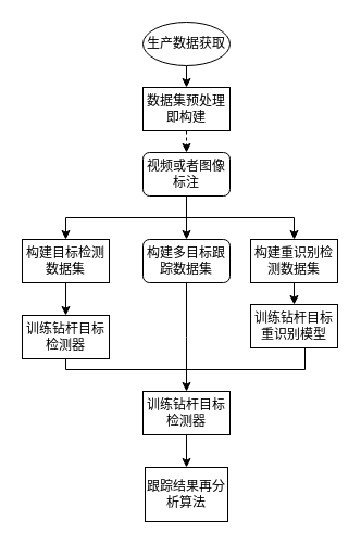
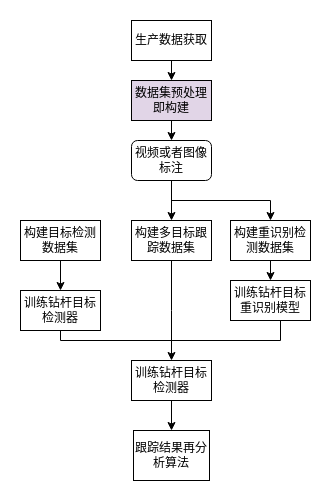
- <mxCell id="3" value="生产数据获取" style="ellipse;whiteSpace=wrap;html=1;" vertex="1" parent="1"><mxGeometry x="131" y="20" width="80" height="40" as="geometry" /></mxCell>
+ <mxCell id="3" value="生产数据获取" style="rounded=0;whiteSpace=wrap;html=1;" vertex="1" parent="1"><mxGeometry x="131" y="20" width="80" height="40" as="geometry" /></mxCell>
- <mxCell id="5" value="数据集预处理即构建" style="rounded=0;whiteSpace=wrap;html=1;" vertex="1" parent="1"><mxGeometry x="131" y="80" width="80" height="40" as="geometry" /></mxCell>
+ <mxCell id="5" value="数据集预处理即构建" style="rounded=0;whiteSpace=wrap;html=1;fillColor=#e1d5e7;" vertex="1" parent="1"><mxGeometry x="131" y="80" width="80" height="40" as="geometry" /></mxCell>
- <mxCell id="4" style="edgeStyle=orthogonalEdgeStyle;rounded=0;orthogonalLoop=1;jettySize=auto;html=1;exitX=0.5;exitY=1;exitDx=0;exitDy=0;entryX=0.5;entryY=0;entryDx=0;entryDy=0;dashed=1;" edge="1" parent="1" source="5" target="9"><mxGeometry relative="1" as="geometry" /></mxCell>
+ <mxCell id="4" style="edgeStyle=orthogonalEdgeStyle;rounded=0;orthogonalLoop=1;jettySize=auto;html=1;exitX=0.5;exitY=1;exitDx=0;exitDy=0;entryX=0.5;entryY=0;entryDx=0;entryDy=0;" edge="1" parent="1" source="5" target="9"><mxGeometry relative="1" as="geometry" /></mxCell>
- <mxCell id="6" style="edgeStyle=orthogonalEdgeStyle;rounded=0;orthogonalLoop=1;jettySize=auto;html=1;exitX=0.5;exitY=1;exitDx=0;exitDy=0;entryX=0.5;entryY=0;entryDx=0;entryDy=0;" edge="1" parent="1" source="9" target="11"><mxGeometry relative="1" as="geometry" /></mxCell>
- <mxCell id="15" value="构建多目标跟踪数据集" style="whiteSpace=wrap;html=1;rounded=1;" vertex="1" parent="1"><mxGeometry x="131" y="220" width="80" height="40" as="geometry" /></mxCell>
+ <mxCell id="15" value="构建多目标跟踪数据集" style="rounded=0;whiteSpace=wrap;html=1;" vertex="1" parent="1"><mxGeometry x="131" y="220" width="80" height="40" as="geometry" /></mxCell>
